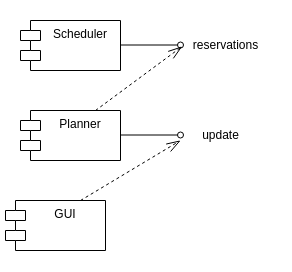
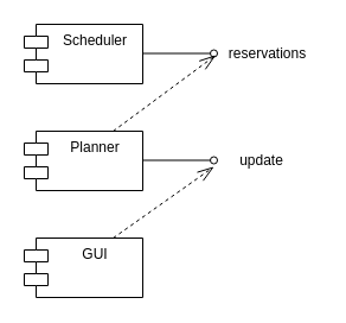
- <mxCell id="4" value="GUI" style="shape=module;align=left;spacingLeft=20;align=center;verticalAlign=top;whiteSpace=wrap;html=1;" vertex="1" parent="1"><mxGeometry x="5" y="200" width="100" height="50" as="geometry" /></mxCell>
+ <mxCell id="4" value="GUI" style="shape=module;align=left;spacingLeft=20;align=center;verticalAlign=top;whiteSpace=wrap;html=1;" vertex="1" parent="1"><mxGeometry x="20" y="200" width="100" height="50" as="geometry" /></mxCell>
